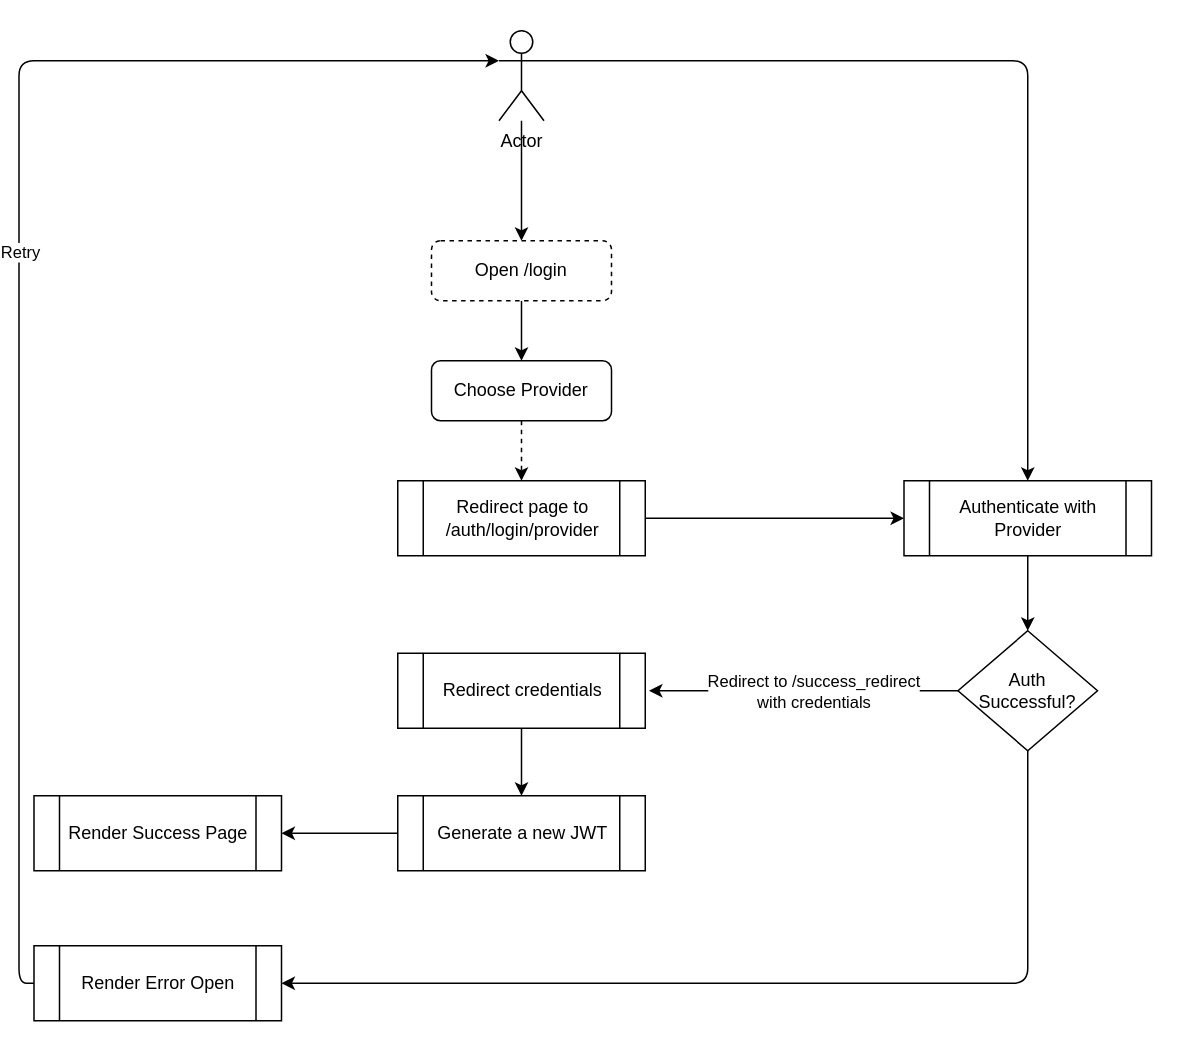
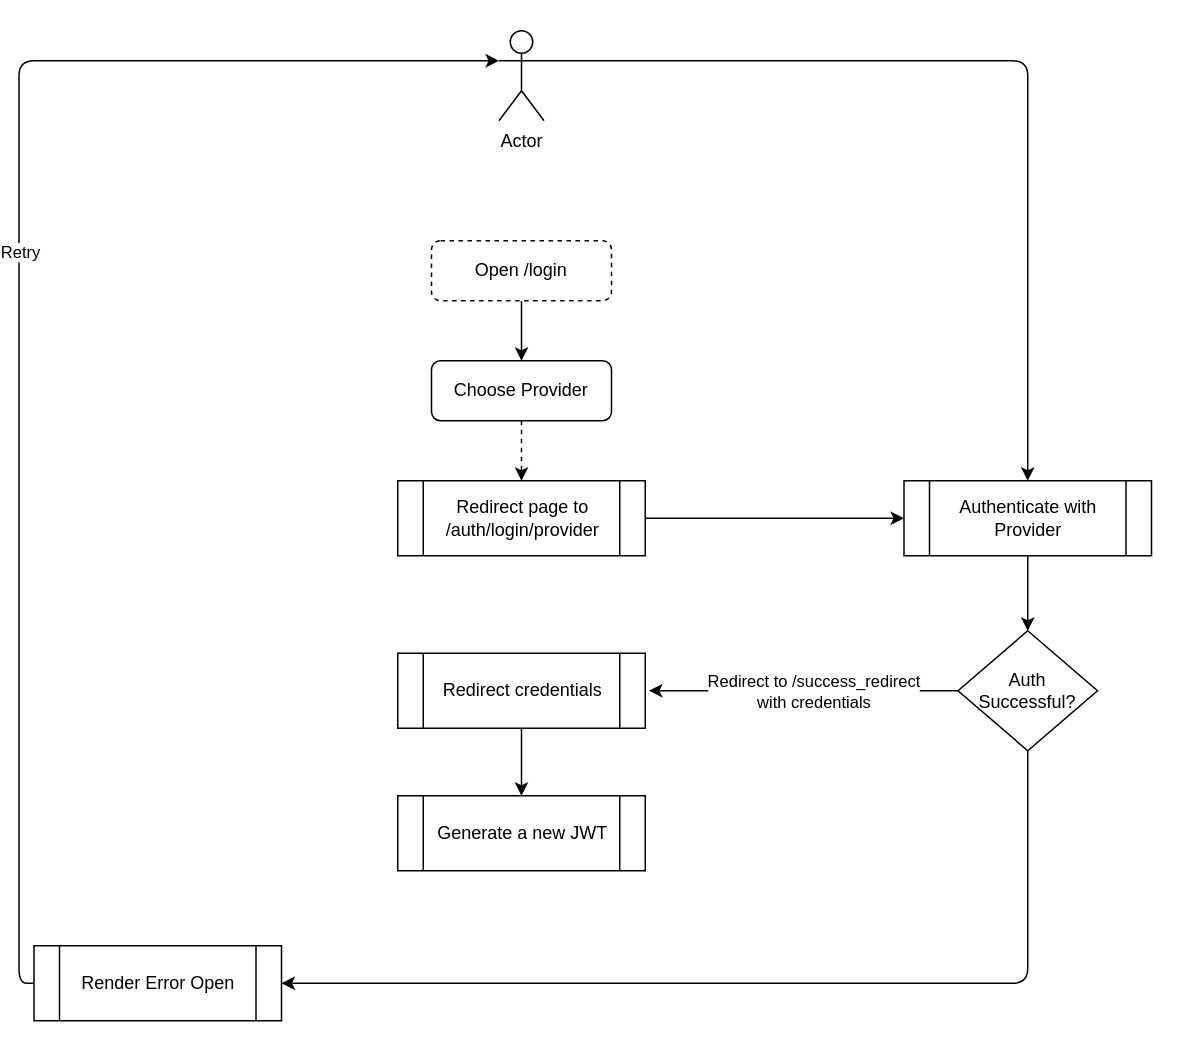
- <mxCell id="2" style="edgeStyle=none;html=1;entryX=0.5;entryY=0;entryDx=0;entryDy=0;" edge="1" parent="1" source="4" target="8"><mxGeometry relative="1" as="geometry" /></mxCell>
- <mxCell id="21" value="Render Success Page" style="shape=process;whiteSpace=wrap;html=1;backgroundOutline=1;" vertex="1" parent="1"><mxGeometry x="20" y="530" width="165" height="50" as="geometry" /></mxCell>
- <mxCell id="19" style="edgeStyle=orthogonalEdgeStyle;html=1;exitX=0;exitY=0.5;exitDx=0;exitDy=0;entryX=1;entryY=0.5;entryDx=0;entryDy=0;" edge="1" parent="1" source="20" target="21"><mxGeometry relative="1" as="geometry" /></mxCell>
